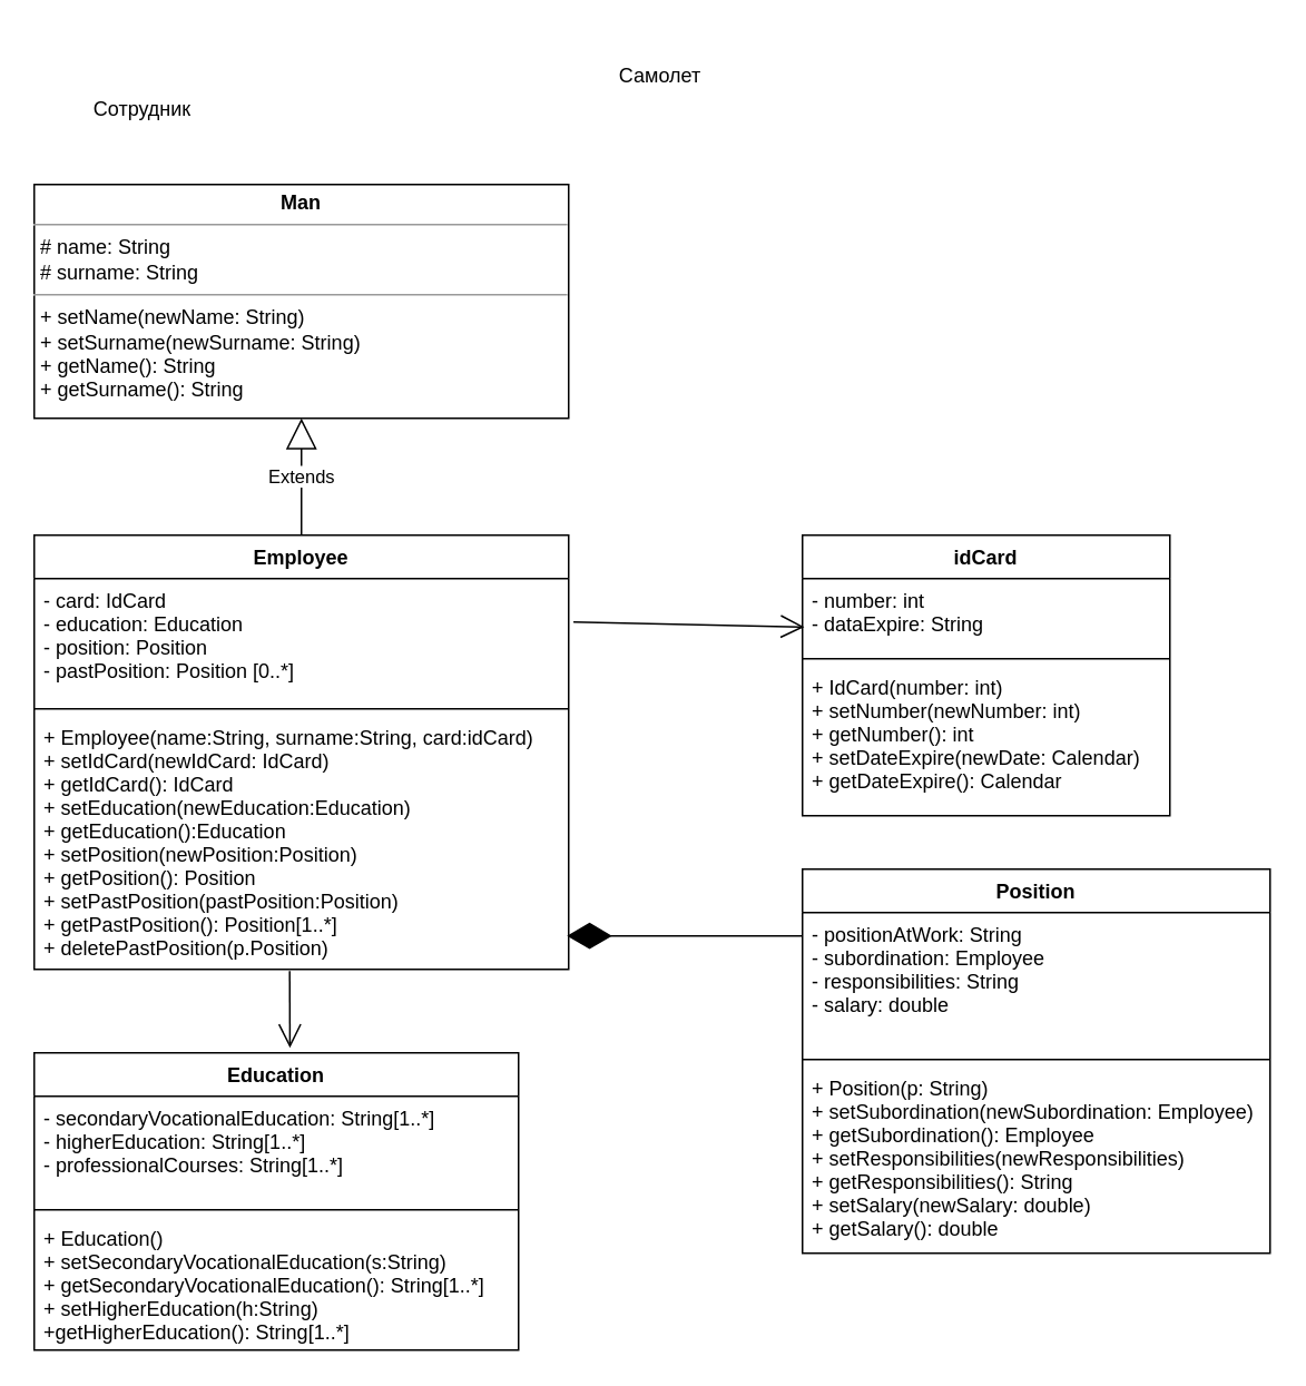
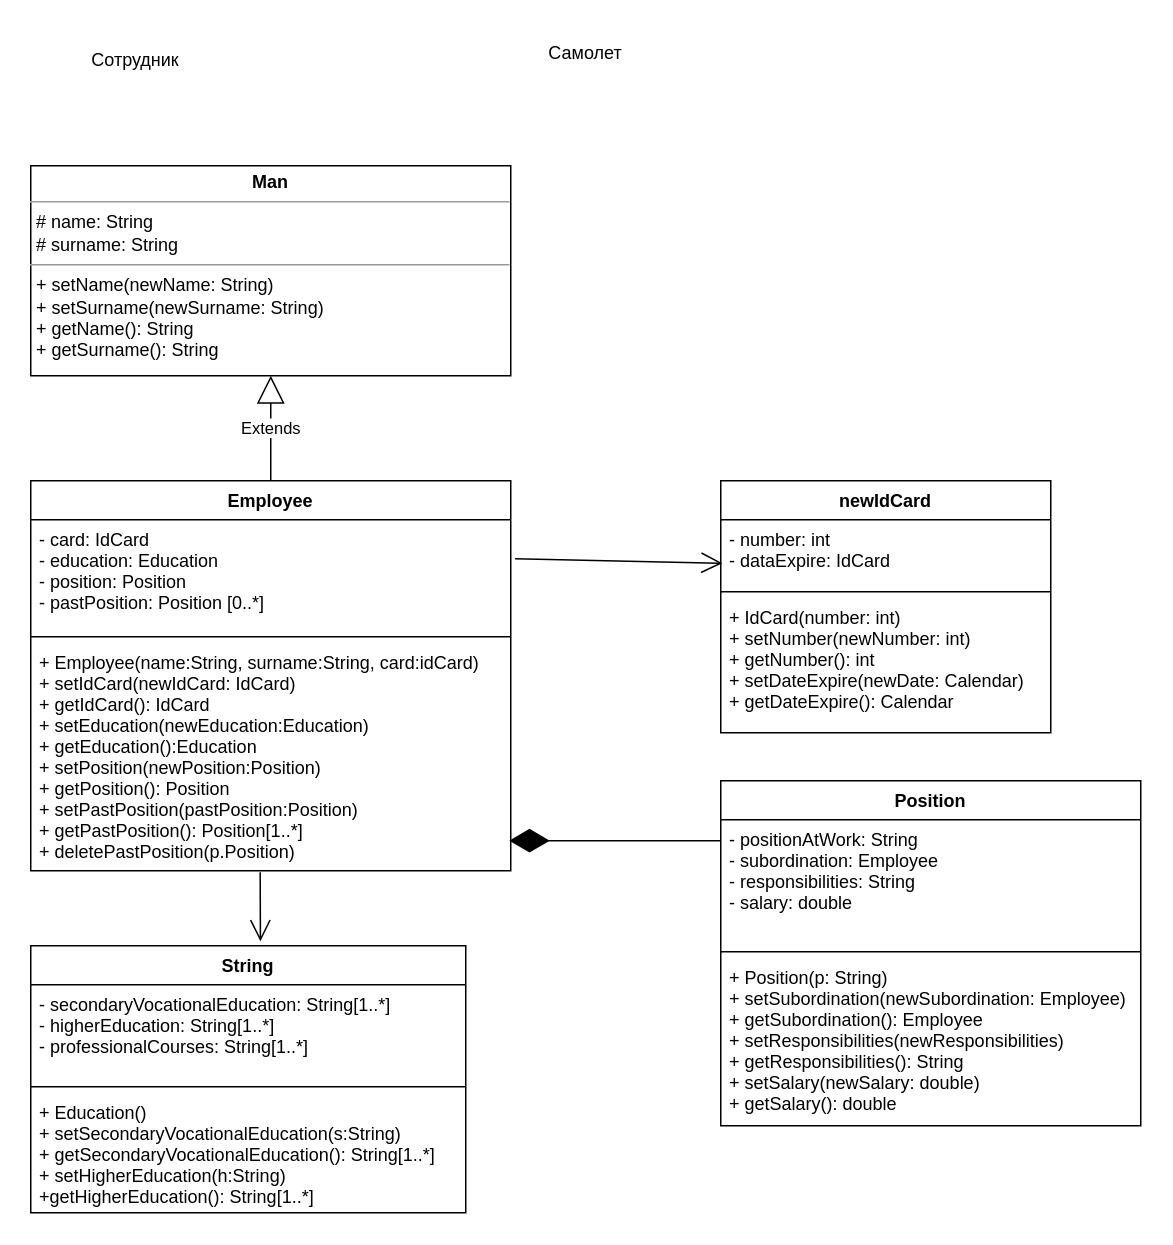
- <mxCell id="2" value="Самолет" style="text;html=1;strokeColor=none;fillColor=none;align=center;verticalAlign=middle;whiteSpace=wrap;rounded=0;" parent="1" vertex="1"><mxGeometry x="365" y="30" width="60" height="30" as="geometry" /></mxCell>
+ <mxCell id="2" value="Самолет" style="text;html=1;strokeColor=none;fillColor=none;align=center;verticalAlign=middle;whiteSpace=wrap;rounded=0;" parent="1" vertex="1"><mxGeometry x="360" y="20" width="60" height="30" as="geometry" /></mxCell>
- <mxCell id="3" value="Сотрудник" style="text;html=1;strokeColor=none;fillColor=none;align=center;verticalAlign=middle;whiteSpace=wrap;rounded=0;" parent="1" vertex="1"><mxGeometry x="55" y="50" width="60" height="30" as="geometry" /></mxCell>
+ <mxCell id="3" value="Сотрудник" style="text;html=1;strokeColor=none;fillColor=none;align=center;verticalAlign=middle;whiteSpace=wrap;rounded=0;" parent="1" vertex="1"><mxGeometry x="60" y="25" width="60" height="30" as="geometry" /></mxCell>
- <mxCell id="9" value="idCard" style="swimlane;fontStyle=1;align=center;verticalAlign=top;childLayout=stackLayout;horizontal=1;startSize=26;horizontalStack=0;resizeParent=1;resizeParentMax=0;resizeLast=0;collapsible=1;marginBottom=0;" vertex="1" parent="1"><mxGeometry x="480" y="320" width="220" height="168" as="geometry" /></mxCell>
+ <mxCell id="9" value="newIdCard" style="swimlane;fontStyle=1;align=center;verticalAlign=top;childLayout=stackLayout;horizontal=1;startSize=26;horizontalStack=0;resizeParent=1;resizeParentMax=0;resizeLast=0;collapsible=1;marginBottom=0;" vertex="1" parent="1"><mxGeometry x="480" y="320" width="220" height="168" as="geometry" /></mxCell>
- <mxCell id="10" value="- number: int&#10;- dataExpire: String" style="text;strokeColor=none;fillColor=none;align=left;verticalAlign=top;spacingLeft=4;spacingRight=4;overflow=hidden;rotatable=0;points=[[0,0.5],[1,0.5]];portConstraint=eastwest;" vertex="1" parent="9"><mxGeometry y="26" width="220" height="44" as="geometry" /></mxCell>
+ <mxCell id="10" value="- number: int&#10;- dataExpire: IdCard" style="text;strokeColor=none;fillColor=none;align=left;verticalAlign=top;spacingLeft=4;spacingRight=4;overflow=hidden;rotatable=0;points=[[0,0.5],[1,0.5]];portConstraint=eastwest;" vertex="1" parent="9"><mxGeometry y="26" width="220" height="44" as="geometry" /></mxCell>
- <mxCell id="17" value="Education" style="swimlane;fontStyle=1;align=center;verticalAlign=top;childLayout=stackLayout;horizontal=1;startSize=26;horizontalStack=0;resizeParent=1;resizeParentMax=0;resizeLast=0;collapsible=1;marginBottom=0;" vertex="1" parent="1"><mxGeometry x="20" y="630" width="290" height="178" as="geometry" /></mxCell>
+ <mxCell id="17" value="String" style="swimlane;fontStyle=1;align=center;verticalAlign=top;childLayout=stackLayout;horizontal=1;startSize=26;horizontalStack=0;resizeParent=1;resizeParentMax=0;resizeLast=0;collapsible=1;marginBottom=0;" vertex="1" parent="1"><mxGeometry x="20" y="630" width="290" height="178" as="geometry" /></mxCell>
